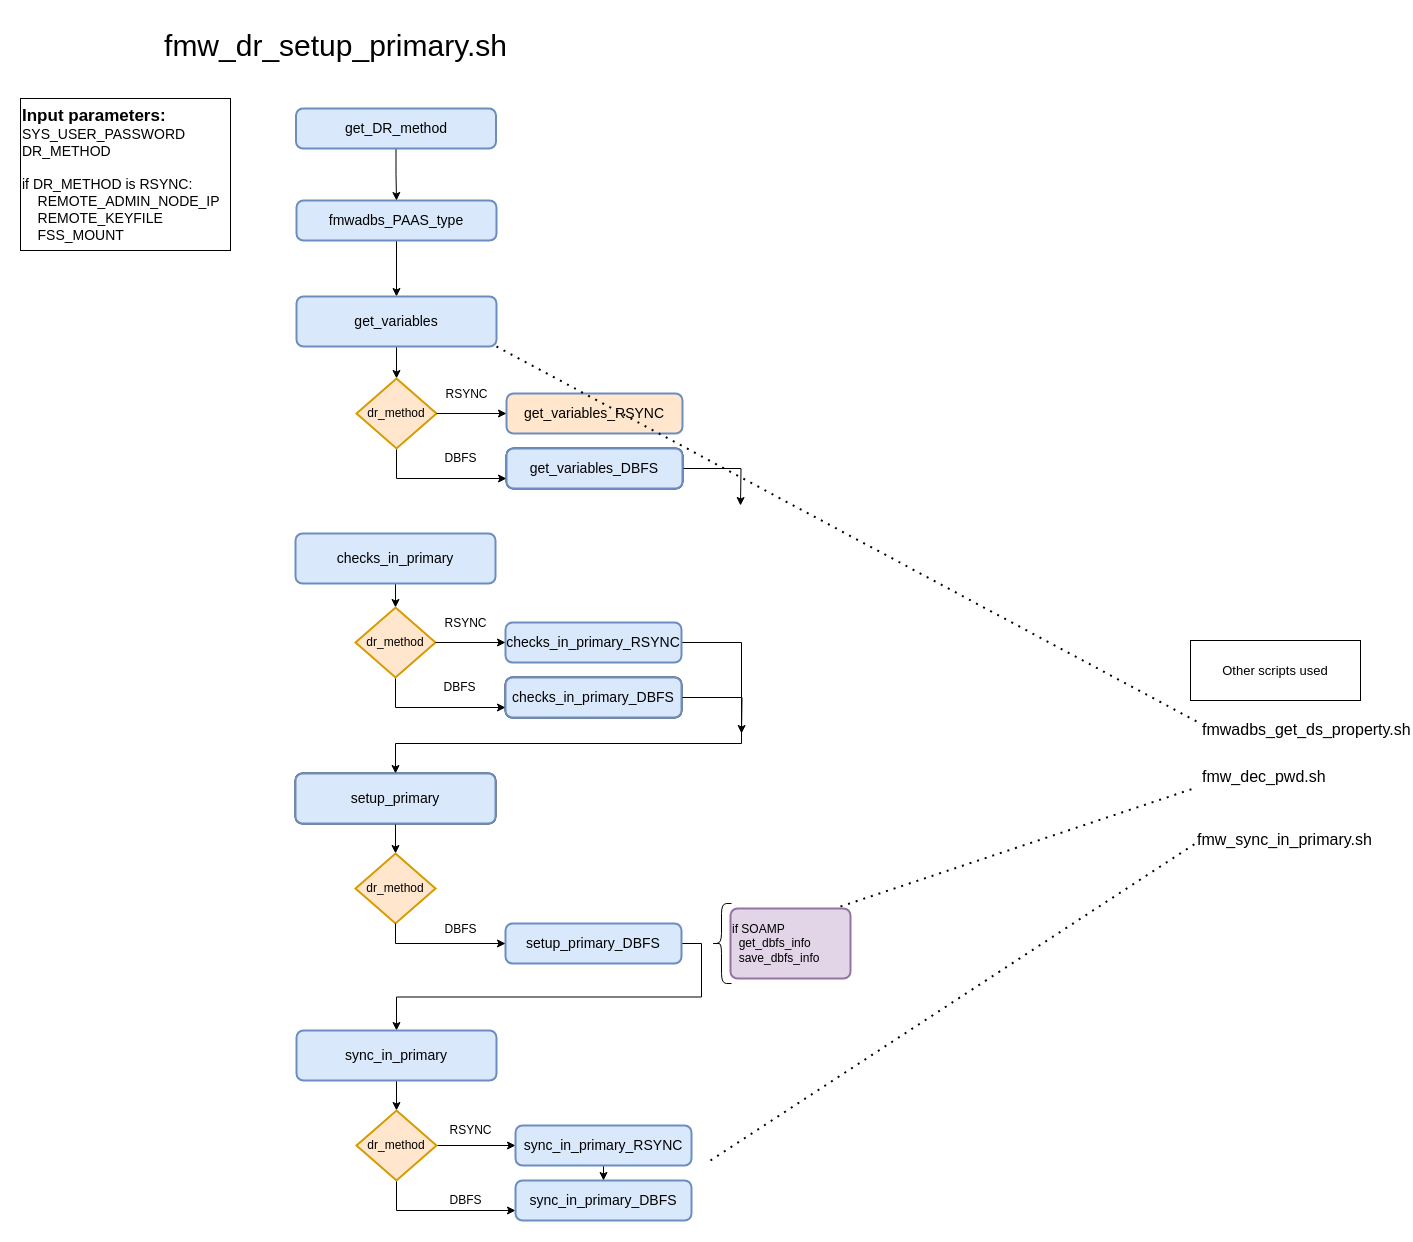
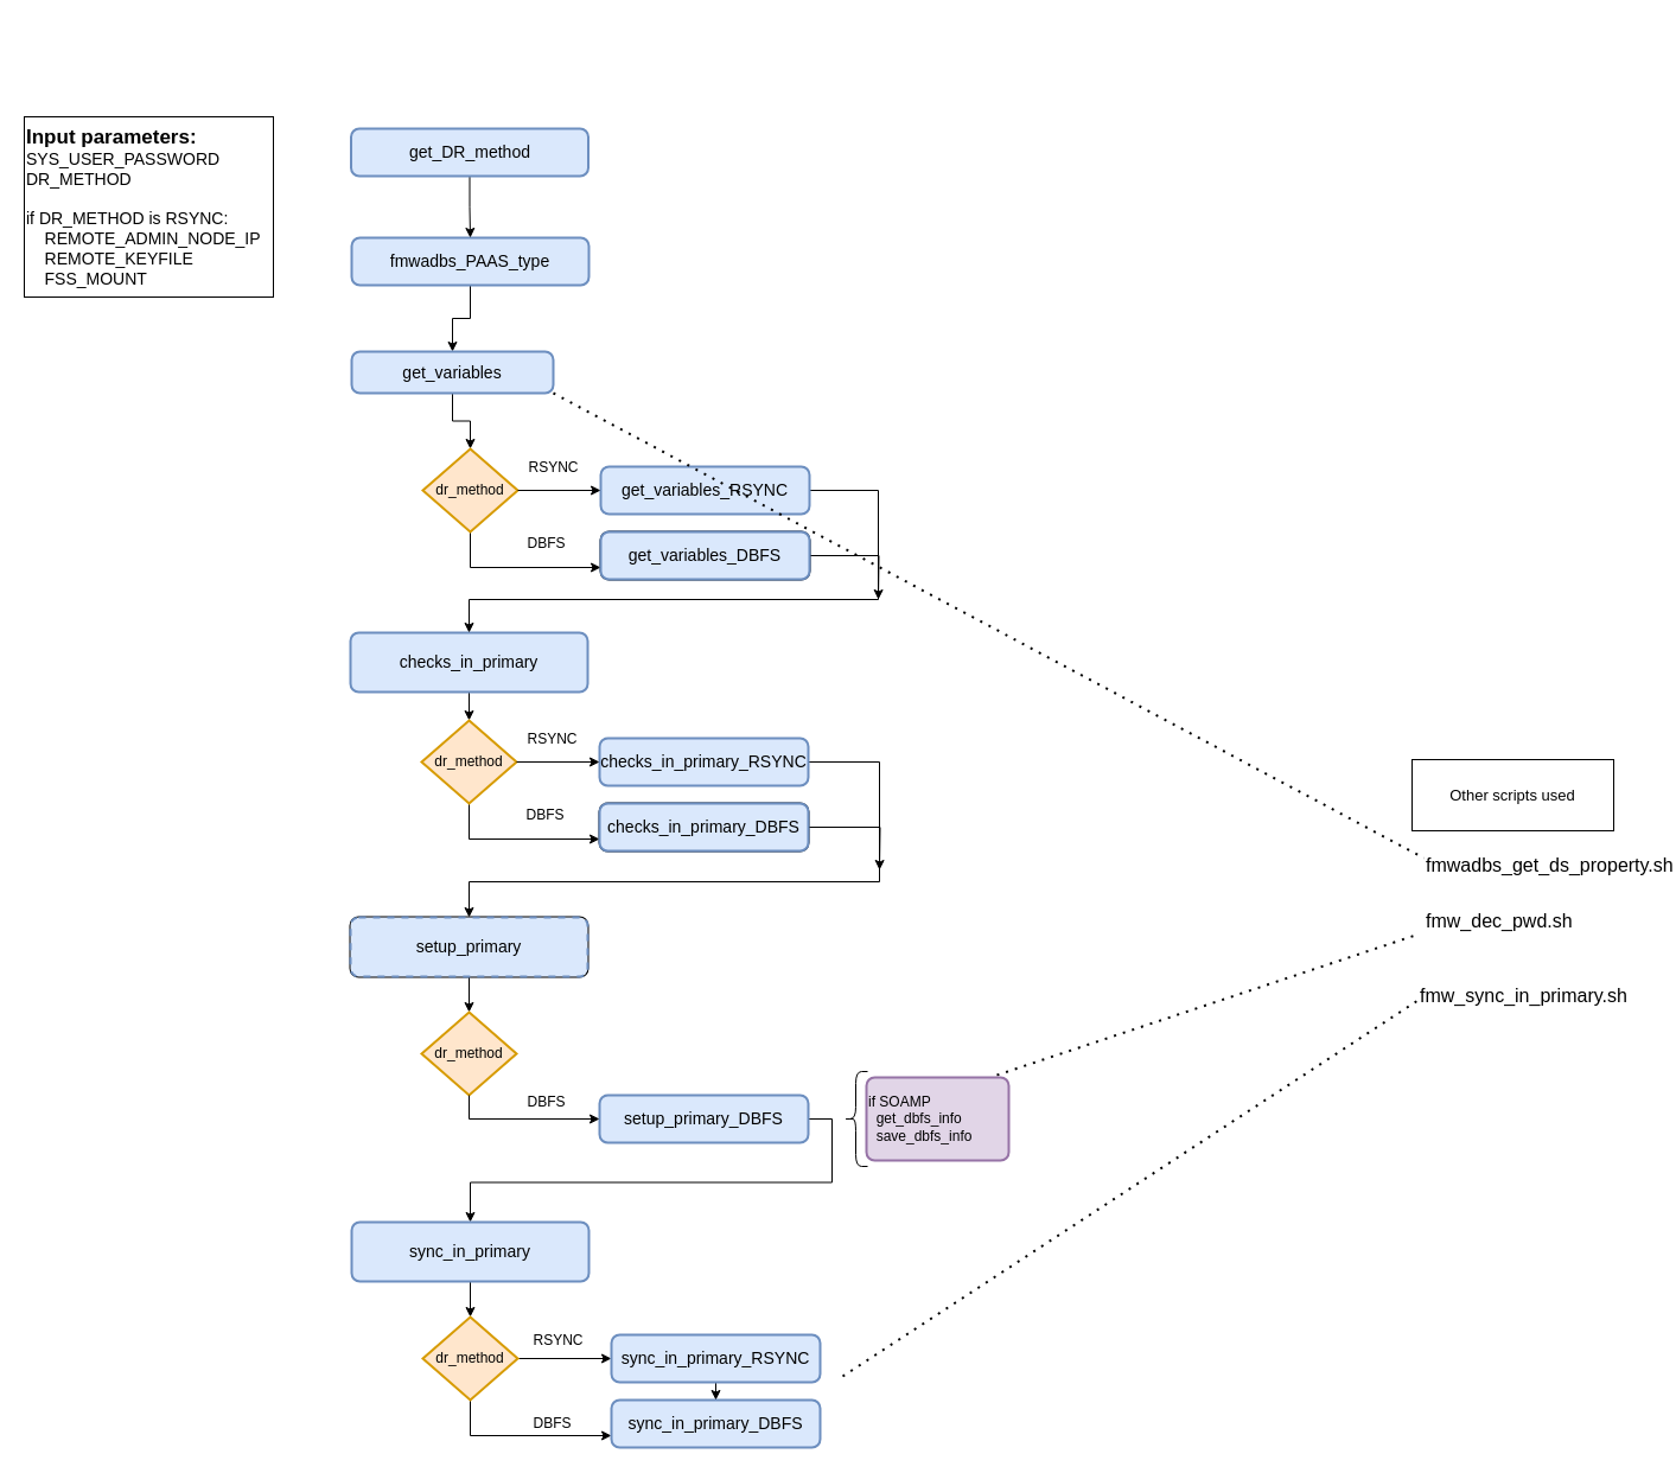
- <mxCell id="46" value="&lt;font style=&quot;font-size: 30px&quot;&gt;fmw_dr_setup_primary&lt;/font&gt;&lt;font style=&quot;font-size: 30px&quot;&gt;.sh&lt;/font&gt;" style="text;html=1;resizable=0;autosize=1;align=center;verticalAlign=middle;points=[];fillColor=none;strokeColor=none;rounded=0;" parent="1" vertex="1"><mxGeometry x="150" y="20" width="370" height="50" as="geometry" /></mxCell>
- <mxCell id="5" value="&lt;div style=&quot;font-size: 14px&quot;&gt;get_variables&lt;/div&gt;" style="rounded=1;whiteSpace=wrap;html=1;absoluteArcSize=1;arcSize=14;strokeWidth=2;fillColor=#dae8fc;strokeColor=#6c8ebf;" parent="1" vertex="1"><mxGeometry x="296" y="296" width="200" height="50" as="geometry" /></mxCell>
+ <mxCell id="5" value="&lt;div style=&quot;font-size: 14px&quot;&gt;get_variables&lt;/div&gt;" style="rounded=1;whiteSpace=wrap;html=1;absoluteArcSize=1;arcSize=14;strokeWidth=2;fillColor=#dae8fc;strokeColor=#6c8ebf;" parent="1" vertex="1"><mxGeometry x="296" y="296" width="170" height="35" as="geometry" /></mxCell>
- <mxCell id="39" value="&lt;font style=&quot;font-size: 14px&quot;&gt;get_variables_RSYNC&lt;/font&gt;" style="rounded=1;whiteSpace=wrap;html=1;absoluteArcSize=1;arcSize=14;strokeWidth=2;fillColor=#ffe6cc;strokeColor=#6c8ebf;" parent="1" vertex="1"><mxGeometry x="506" y="393" width="176" height="40" as="geometry" /></mxCell>
+ <mxCell id="39" value="&lt;font style=&quot;font-size: 14px&quot;&gt;get_variables_RSYNC&lt;/font&gt;" style="rounded=1;whiteSpace=wrap;html=1;absoluteArcSize=1;arcSize=14;strokeWidth=2;fillColor=#dae8fc;strokeColor=#6c8ebf;" parent="1" vertex="1"><mxGeometry x="506" y="393" width="176" height="40" as="geometry" /></mxCell>
+ <mxCell id="38" style="edgeStyle=orthogonalEdgeStyle;rounded=0;orthogonalLoop=1;jettySize=auto;html=1;entryX=0.5;entryY=0;entryDx=0;entryDy=0;align=center;" parent="1" source="39" target="7" edge="1"><mxGeometry relative="1" as="geometry"><Array as="points"><mxPoint x="740" y="413" /><mxPoint x="740" y="505" /><mxPoint x="395" y="505" /></Array></mxGeometry></mxCell>
- <mxCell id="35" value="&lt;font style=&quot;font-size: 14px&quot;&gt;setup_primary&lt;/font&gt;" style="rounded=1;whiteSpace=wrap;html=1;absoluteArcSize=1;arcSize=14;strokeWidth=2;fillColor=#dae8fc;strokeColor=#6c8ebf;" parent="1" vertex="1"><mxGeometry x="295" y="773" width="200" height="50" as="geometry" /></mxCell>
+ <mxCell id="35" value="&lt;font style=&quot;font-size: 14px&quot;&gt;setup_primary&lt;/font&gt;" style="rounded=1;whiteSpace=wrap;html=1;absoluteArcSize=1;arcSize=14;strokeWidth=2;fillColor=#dae8fc;strokeColor=#6c8ebf;dashed=1;" parent="1" vertex="1"><mxGeometry x="295" y="773" width="200" height="50" as="geometry" /></mxCell>
